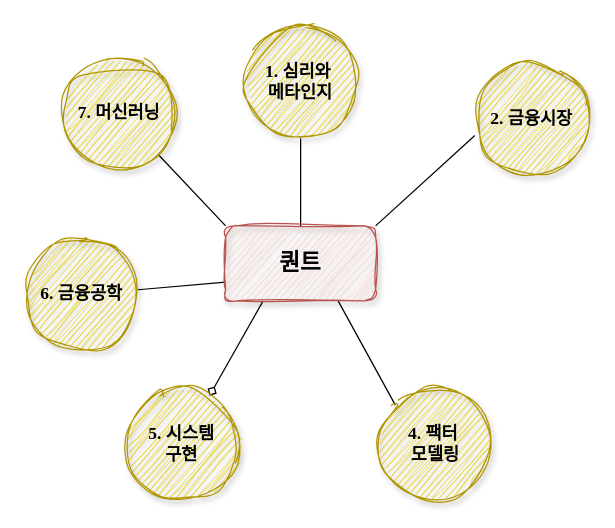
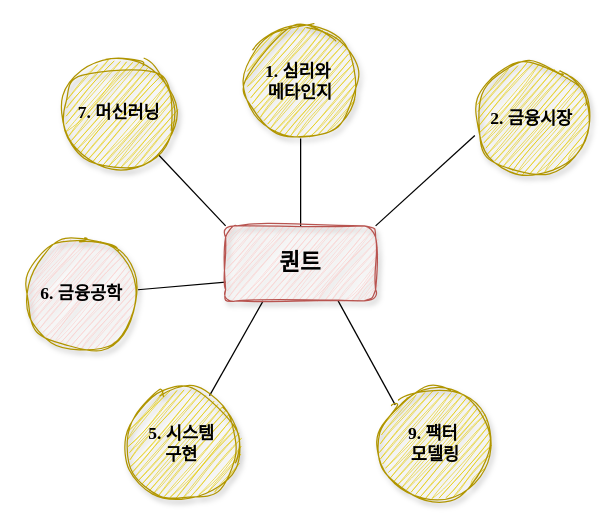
- <mxCell id="12" value="6. 금융공학" style="ellipse;whiteSpace=wrap;html=1;aspect=fixed;shadow=1;fontStyle=1;fontFamily=Comic Sans MS;sketch=1;curveFitting=1;jiggle=2;fontSize=14;fillColor=#e3c800;strokeColor=#B09500;fontColor=#000000;" vertex="1" parent="1"><mxGeometry x="20" y="190" width="90" height="90" as="geometry" /></mxCell>
+ <mxCell id="12" value="6. 금융공학" style="ellipse;whiteSpace=wrap;html=1;aspect=fixed;shadow=1;fontStyle=1;fontFamily=Comic Sans MS;sketch=1;curveFitting=1;jiggle=2;fontSize=14;fillColor=#f8cecc;strokeColor=#B09500;fontColor=#000000;" vertex="1" parent="1"><mxGeometry x="20" y="190" width="90" height="90" as="geometry" /></mxCell>
- <mxCell id="6" style="rounded=0;orthogonalLoop=1;jettySize=auto;html=1;exitX=0.25;exitY=1;exitDx=0;exitDy=0;endArrow=diamond;endFill=0;" edge="1" parent="1" source="9" target="11"><mxGeometry relative="1" as="geometry" /></mxCell>
+ <mxCell id="6" style="rounded=0;orthogonalLoop=1;jettySize=auto;html=1;exitX=0.25;exitY=1;exitDx=0;exitDy=0;endArrow=none;endFill=0;" edge="1" parent="1" source="9" target="11"><mxGeometry relative="1" as="geometry" /></mxCell>
- <mxCell id="10" value="4. 팩터&amp;nbsp;&lt;div&gt;모델링&lt;/div&gt;" style="ellipse;whiteSpace=wrap;html=1;aspect=fixed;shadow=1;fontStyle=1;fontFamily=Comic Sans MS;sketch=1;curveFitting=1;jiggle=2;fontSize=14;fillColor=#e3c800;strokeColor=#B09500;fontColor=#000000;" vertex="1" parent="1"><mxGeometry x="302.5" y="310" width="90" height="90" as="geometry" /></mxCell>
+ <mxCell id="10" value="9. 팩터&amp;nbsp;&lt;div&gt;모델링&lt;/div&gt;" style="ellipse;whiteSpace=wrap;html=1;aspect=fixed;shadow=1;fontStyle=1;fontFamily=Comic Sans MS;sketch=1;curveFitting=1;jiggle=2;fontSize=14;fillColor=#e3c800;strokeColor=#B09500;fontColor=#000000;" vertex="1" parent="1"><mxGeometry x="302.5" y="310" width="90" height="90" as="geometry" /></mxCell>
